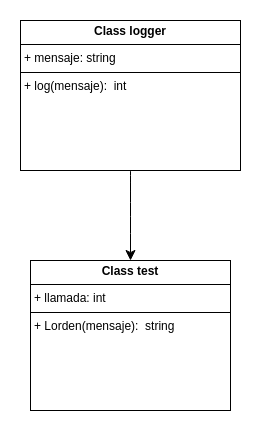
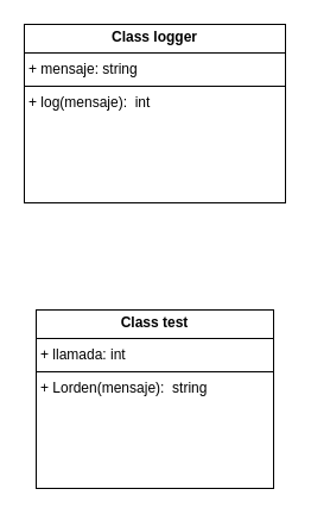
- <mxCell id="2" style="edgeStyle=none;curved=1;rounded=0;orthogonalLoop=1;jettySize=auto;html=1;exitX=0.5;exitY=1;exitDx=0;exitDy=0;entryX=0.5;entryY=0;entryDx=0;entryDy=0;fontSize=12;startSize=8;endSize=8;" parent="1" source="3" target="4" edge="1"><mxGeometry relative="1" as="geometry" /></mxCell>
